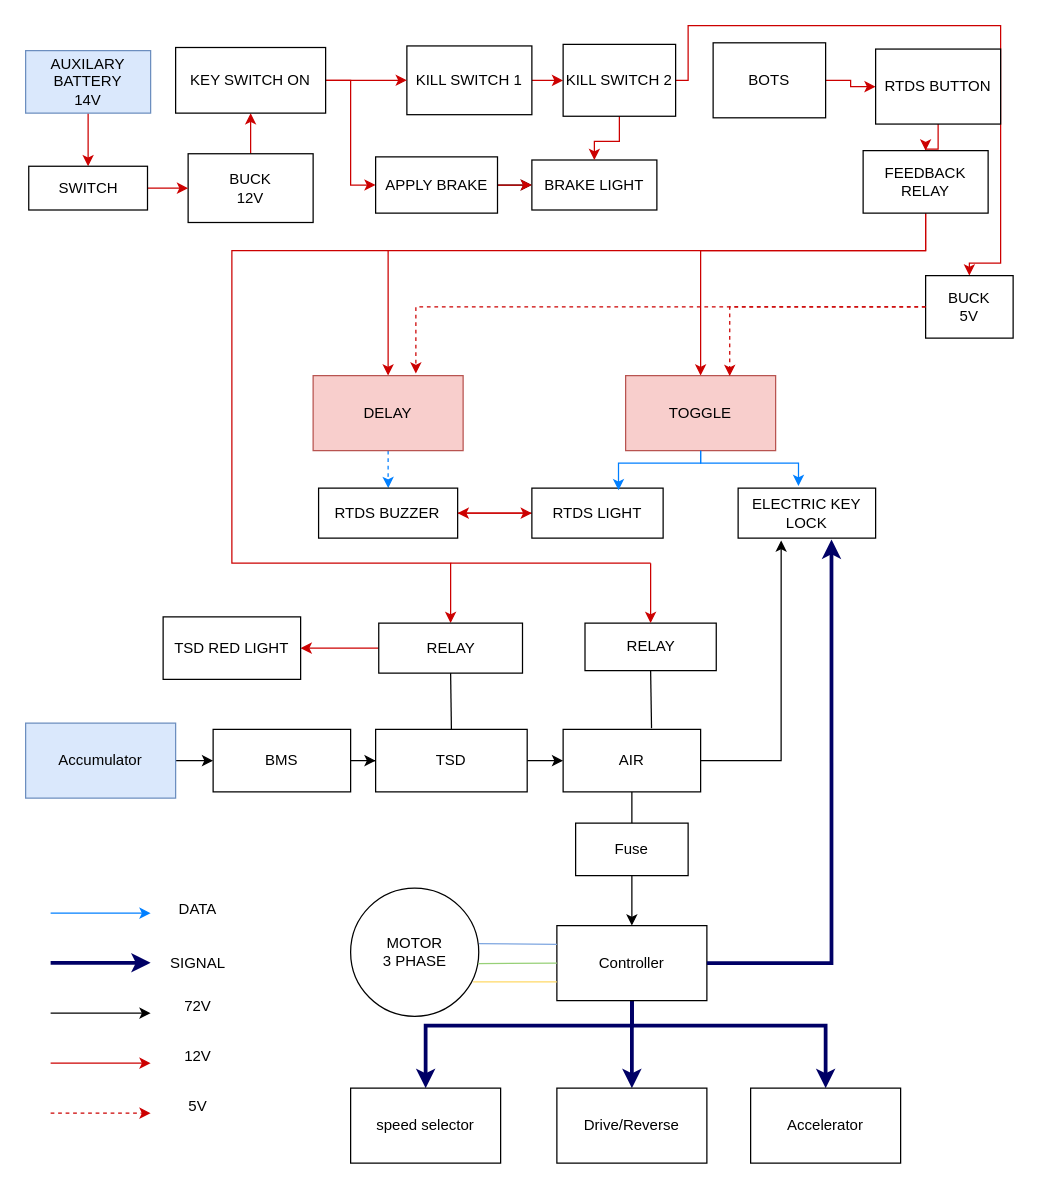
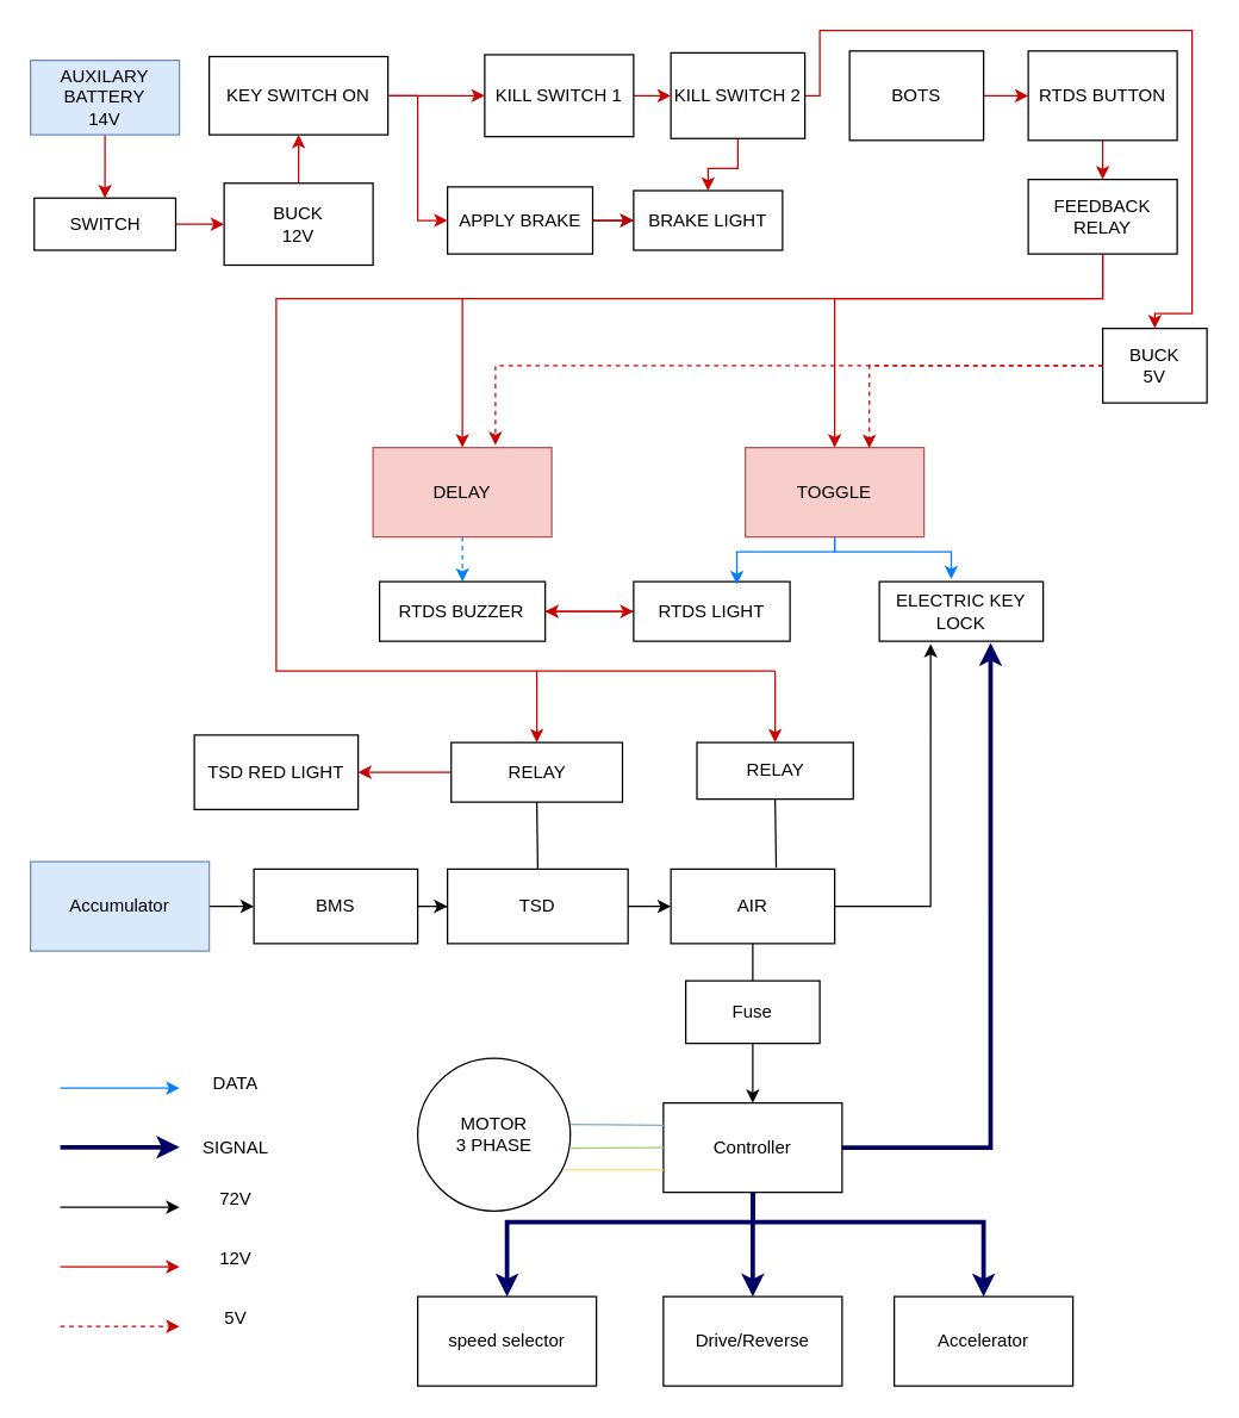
- <mxCell id="16" value="RTDS BUTTON" style="rounded=0;whiteSpace=wrap;html=1;" parent="1" vertex="1"><mxGeometry x="700" y="38.75" width="100" height="60" as="geometry" /></mxCell>
+ <mxCell id="16" value="RTDS BUTTON" style="rounded=0;whiteSpace=wrap;html=1;" parent="1" vertex="1"><mxGeometry x="690" y="33.75" width="100" height="60" as="geometry" /></mxCell>
